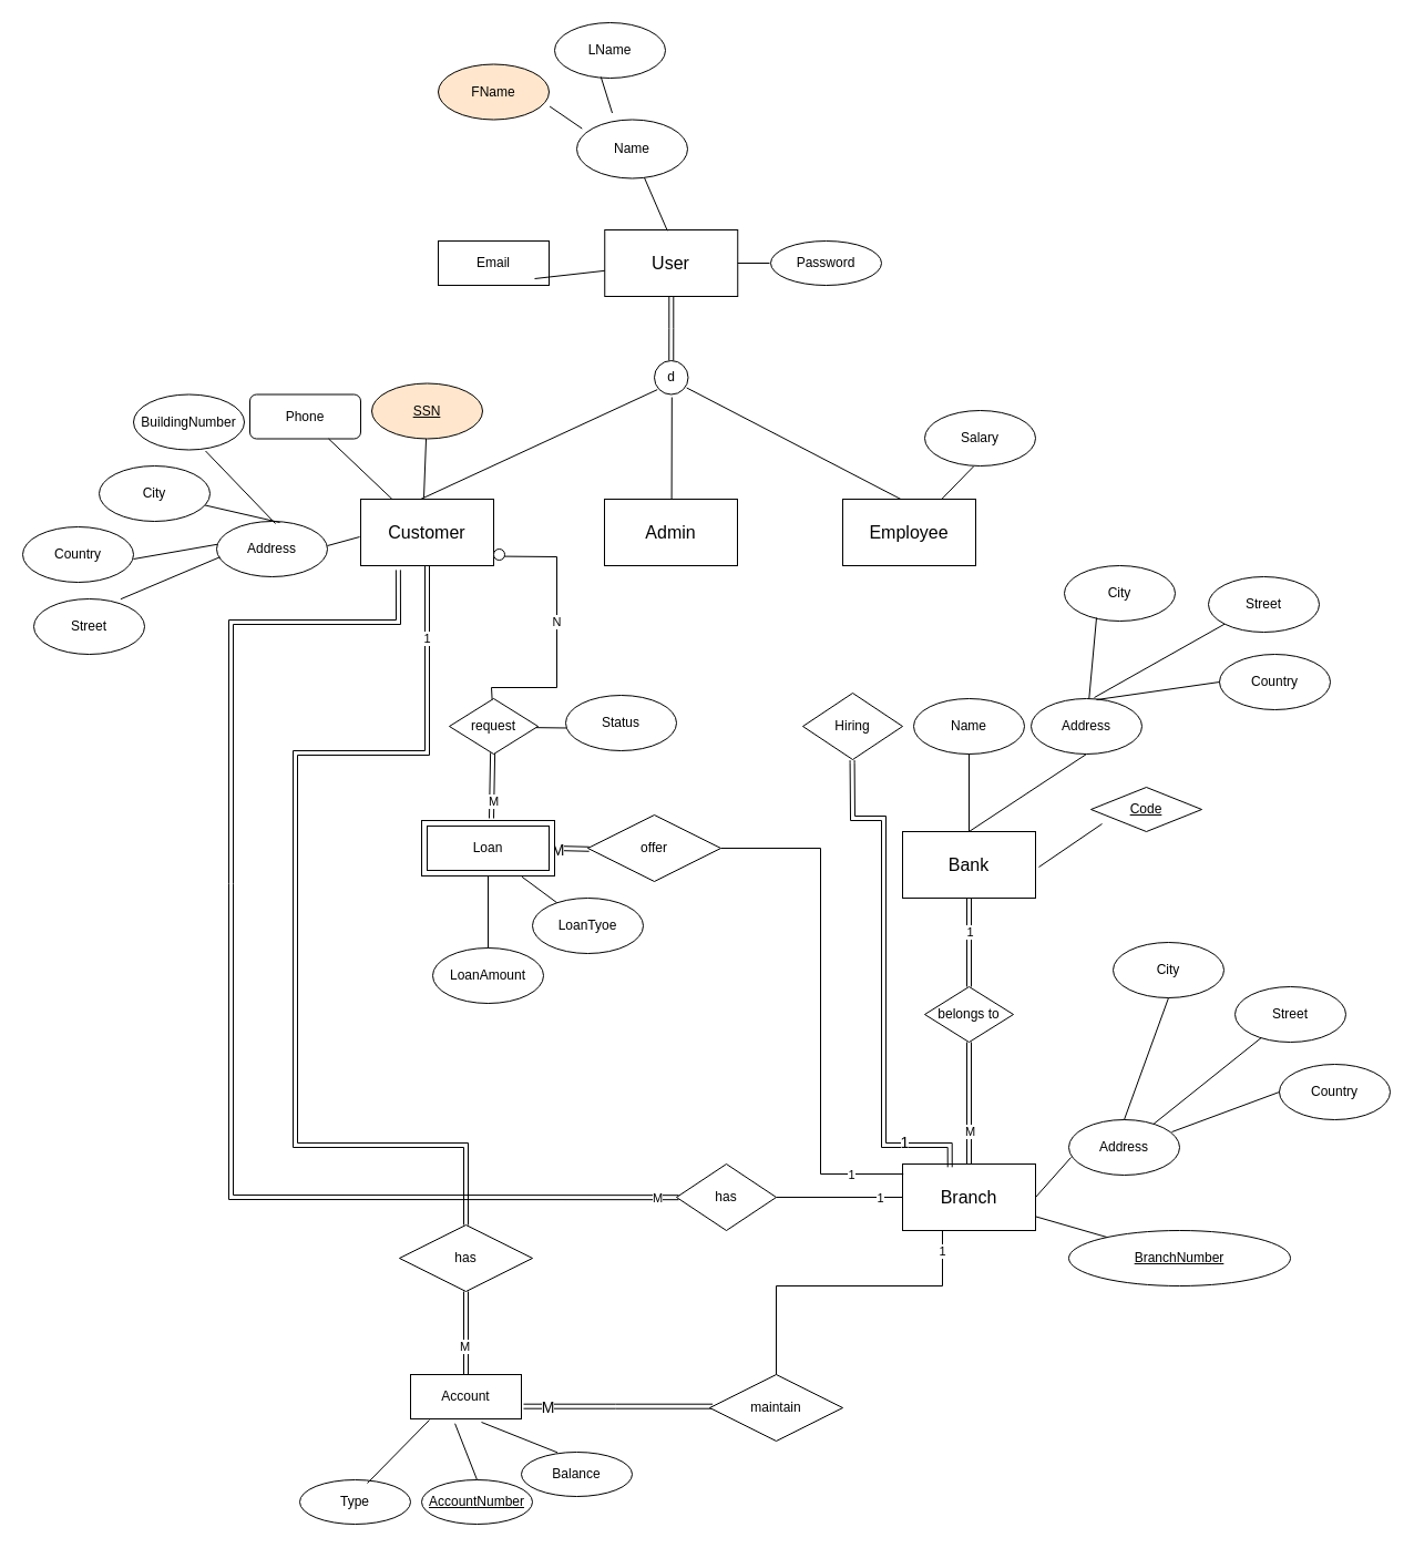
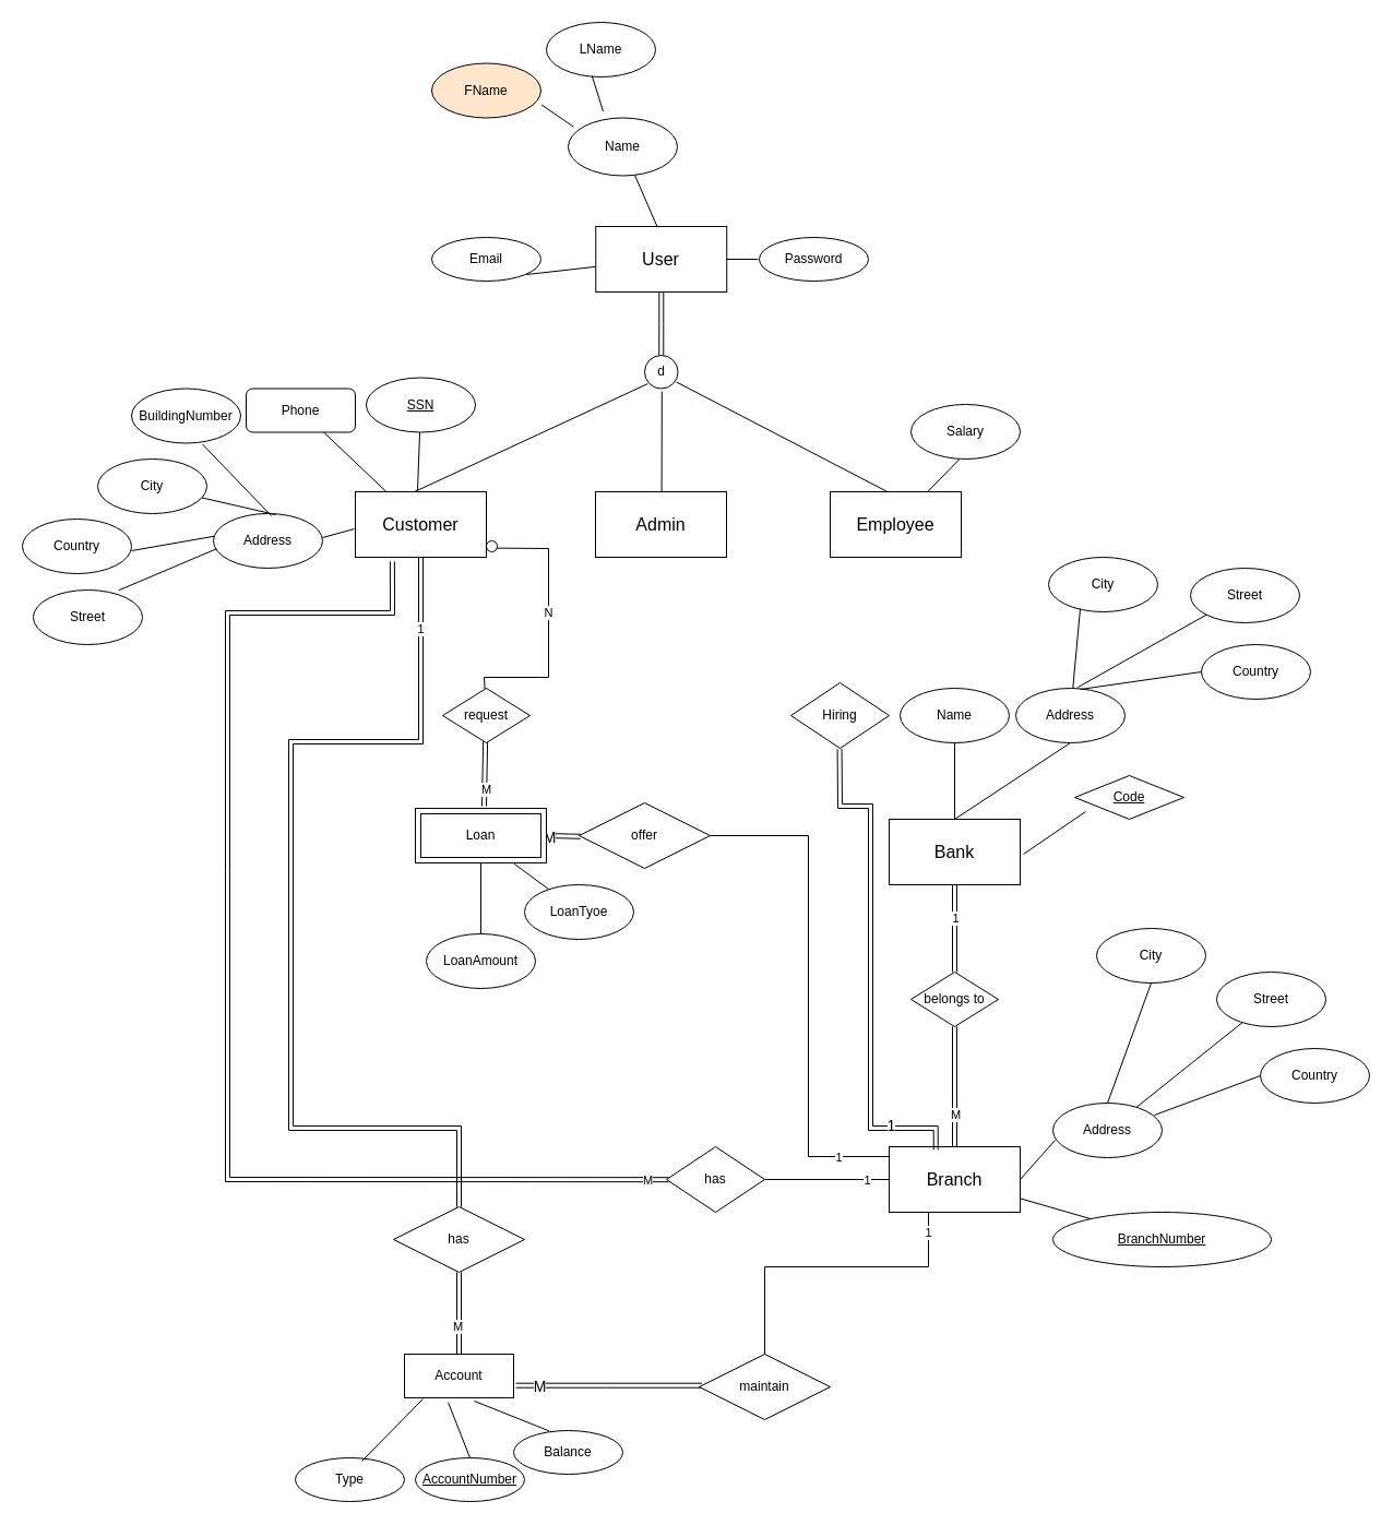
- <mxCell id="85" value="Email" style="whiteSpace=wrap;html=1;align=center;rounded=0;" parent="1" vertex="1"><mxGeometry x="395" y="217" width="100" height="40" as="geometry" /></mxCell>
+ <mxCell id="85" value="Email" style="ellipse;whiteSpace=wrap;html=1;align=center;" parent="1" vertex="1"><mxGeometry x="395" y="217" width="100" height="40" as="geometry" /></mxCell>
- <mxCell id="99" value="&lt;u&gt;SSN&lt;/u&gt;" style="ellipse;whiteSpace=wrap;html=1;fillColor=#ffe6cc;" parent="1" vertex="1"><mxGeometry x="335" y="345.5" width="100" height="50" as="geometry" /></mxCell>
+ <mxCell id="99" value="&lt;u&gt;SSN&lt;/u&gt;" style="ellipse;whiteSpace=wrap;html=1;" parent="1" vertex="1"><mxGeometry x="335" y="345.5" width="100" height="50" as="geometry" /></mxCell>
- <mxCell id="108" value="Status" style="ellipse;whiteSpace=wrap;html=1;" parent="1" vertex="1"><mxGeometry x="510" y="627" width="100" height="50" as="geometry" /></mxCell>
- <mxCell id="107" value="" style="endArrow=none;html=1;rounded=0;exitX=0.979;exitY=0.523;exitDx=0;exitDy=0;exitPerimeter=0;entryX=0.017;entryY=0.59;entryDx=0;entryDy=0;entryPerimeter=0;" parent="1" source="94" target="108" edge="1"><mxGeometry width="50" height="50" relative="1" as="geometry"><mxPoint x="497" y="650" as="sourcePoint" /><mxPoint x="502" y="679" as="targetPoint" /></mxGeometry></mxCell>
